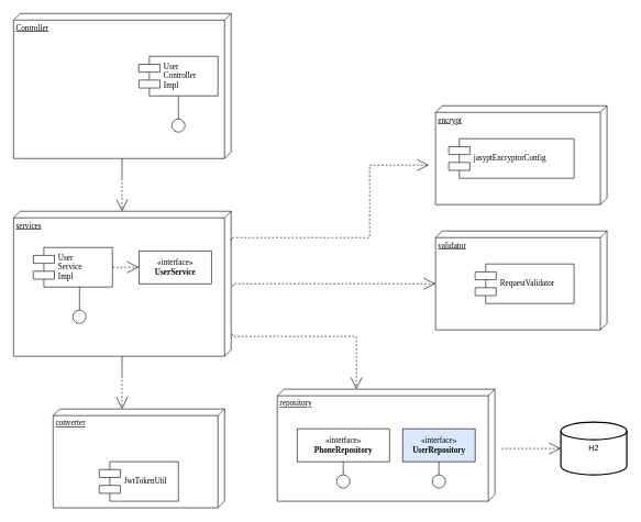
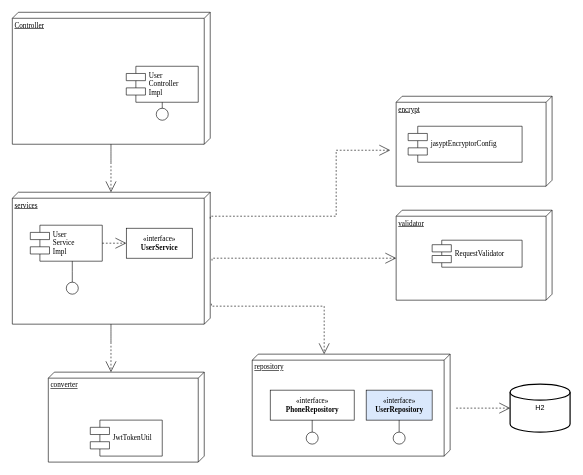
- <mxCell id="5" value="User&lt;div&gt;Controller&lt;/div&gt;&lt;div&gt;Impl&lt;/div&gt;" style="shape=component;align=left;spacingLeft=36;rounded=0;shadow=0;comic=0;labelBackgroundColor=none;strokeWidth=1;fontFamily=Verdana;fontSize=12;html=1;" parent="1" vertex="1"><mxGeometry x="210" y="85" width="120" height="60" as="geometry" /></mxCell>
+ <mxCell id="5" value="User&lt;div&gt;Controller&lt;/div&gt;&lt;div&gt;Impl&lt;/div&gt;" style="shape=component;align=left;spacingLeft=36;rounded=0;shadow=0;comic=0;labelBackgroundColor=none;strokeWidth=1;fontFamily=Verdana;fontSize=12;html=1;" parent="1" vertex="1"><mxGeometry x="210" y="110" width="120" height="60" as="geometry" /></mxCell>
- <mxCell id="27" value="RequestValidator" style="shape=component;align=left;spacingLeft=36;rounded=0;shadow=0;comic=0;labelBackgroundColor=none;strokeWidth=1;fontFamily=Verdana;fontSize=12;html=1;" vertex="1" parent="1"><mxGeometry x="720" y="400" width="150" height="60" as="geometry" /></mxCell>
+ <mxCell id="27" value="RequestValidator" style="shape=component;align=left;spacingLeft=36;rounded=0;shadow=0;comic=0;labelBackgroundColor=none;strokeWidth=1;fontFamily=Verdana;fontSize=12;html=1;" vertex="1" parent="1"><mxGeometry x="720" y="400" width="150" height="45" as="geometry" /></mxCell>
